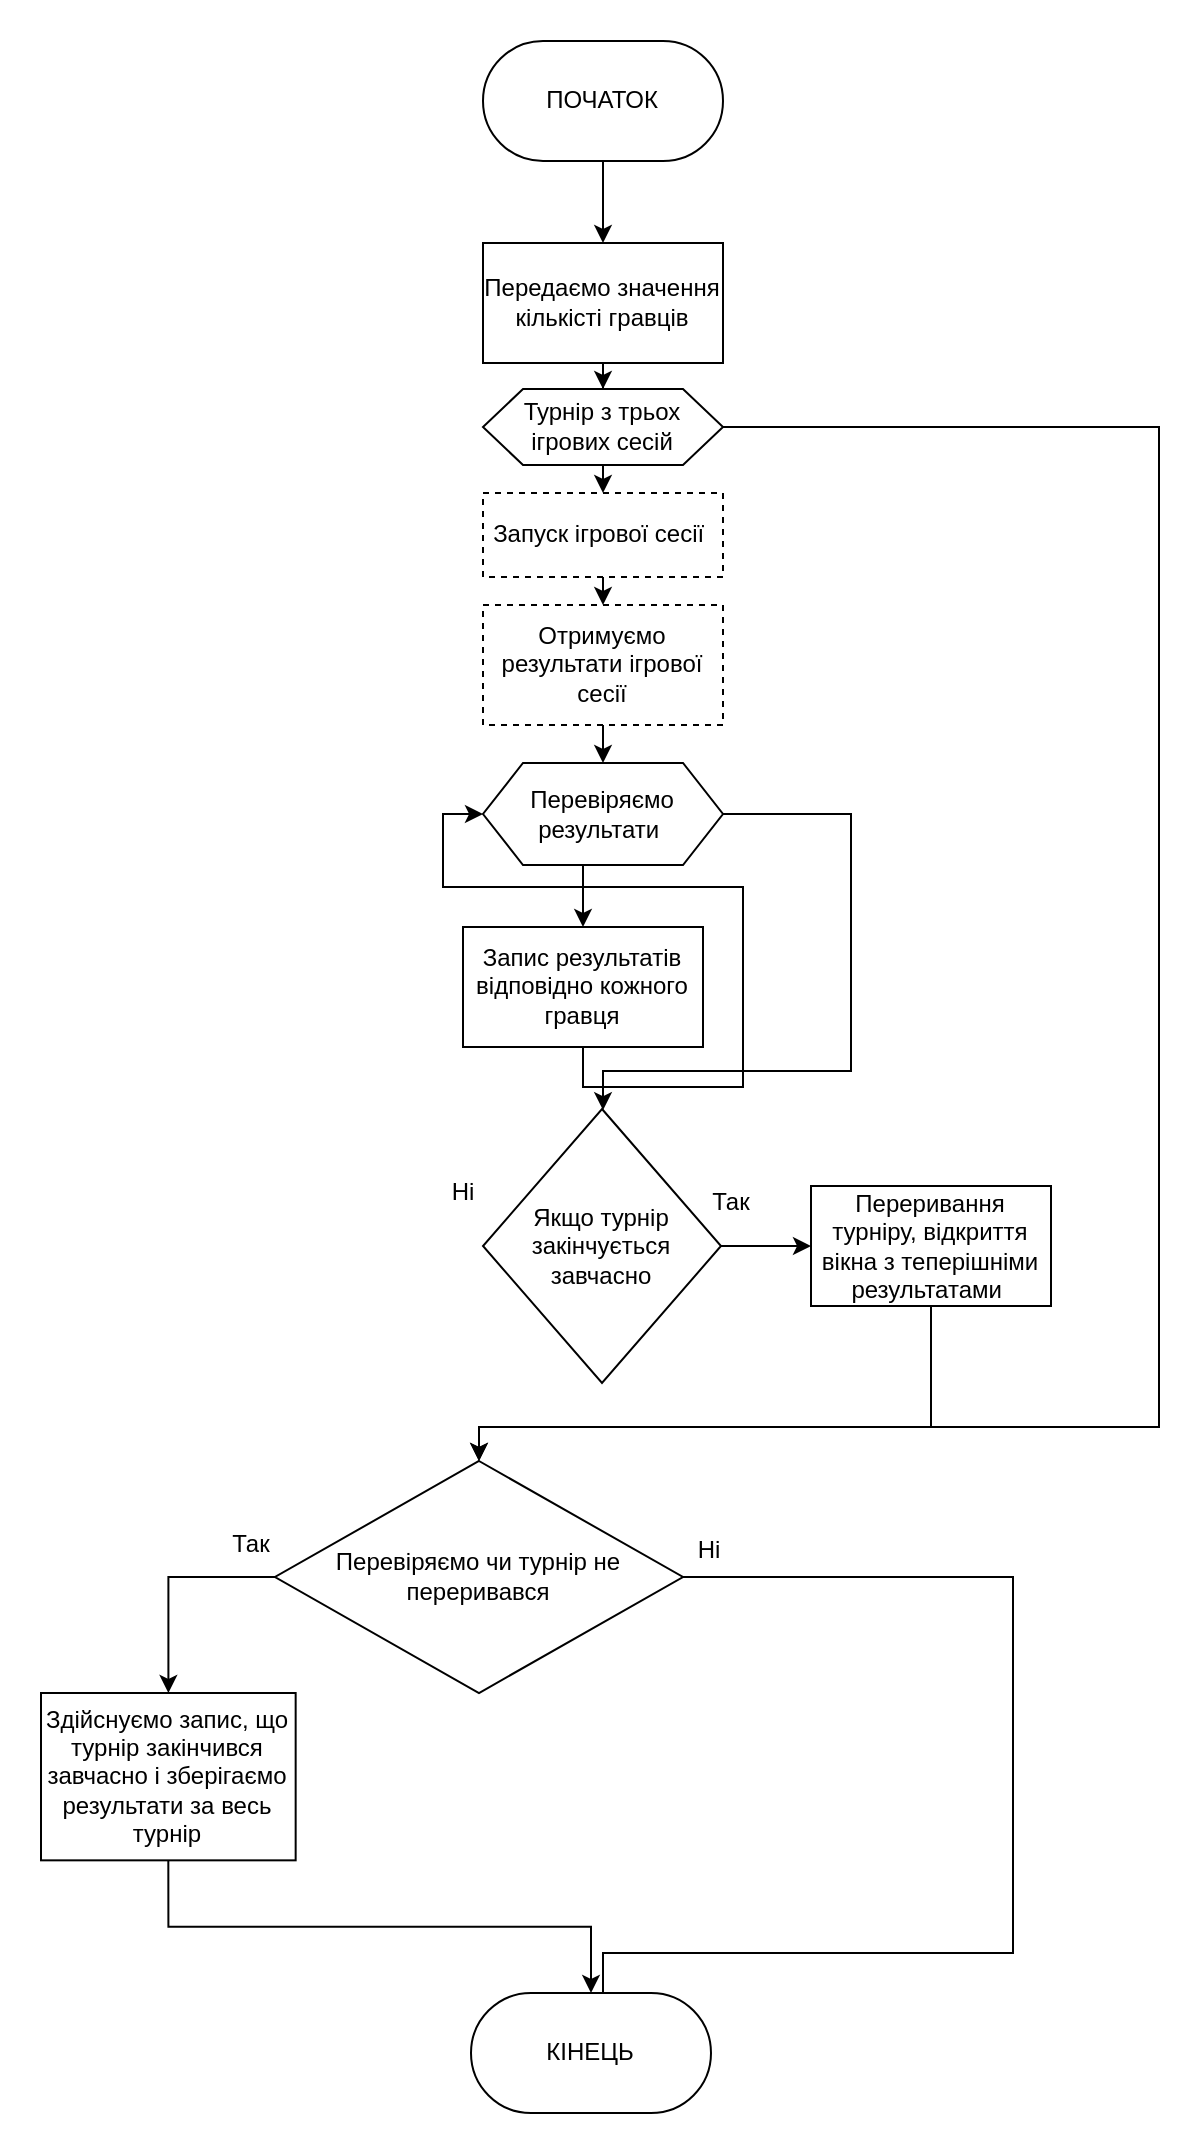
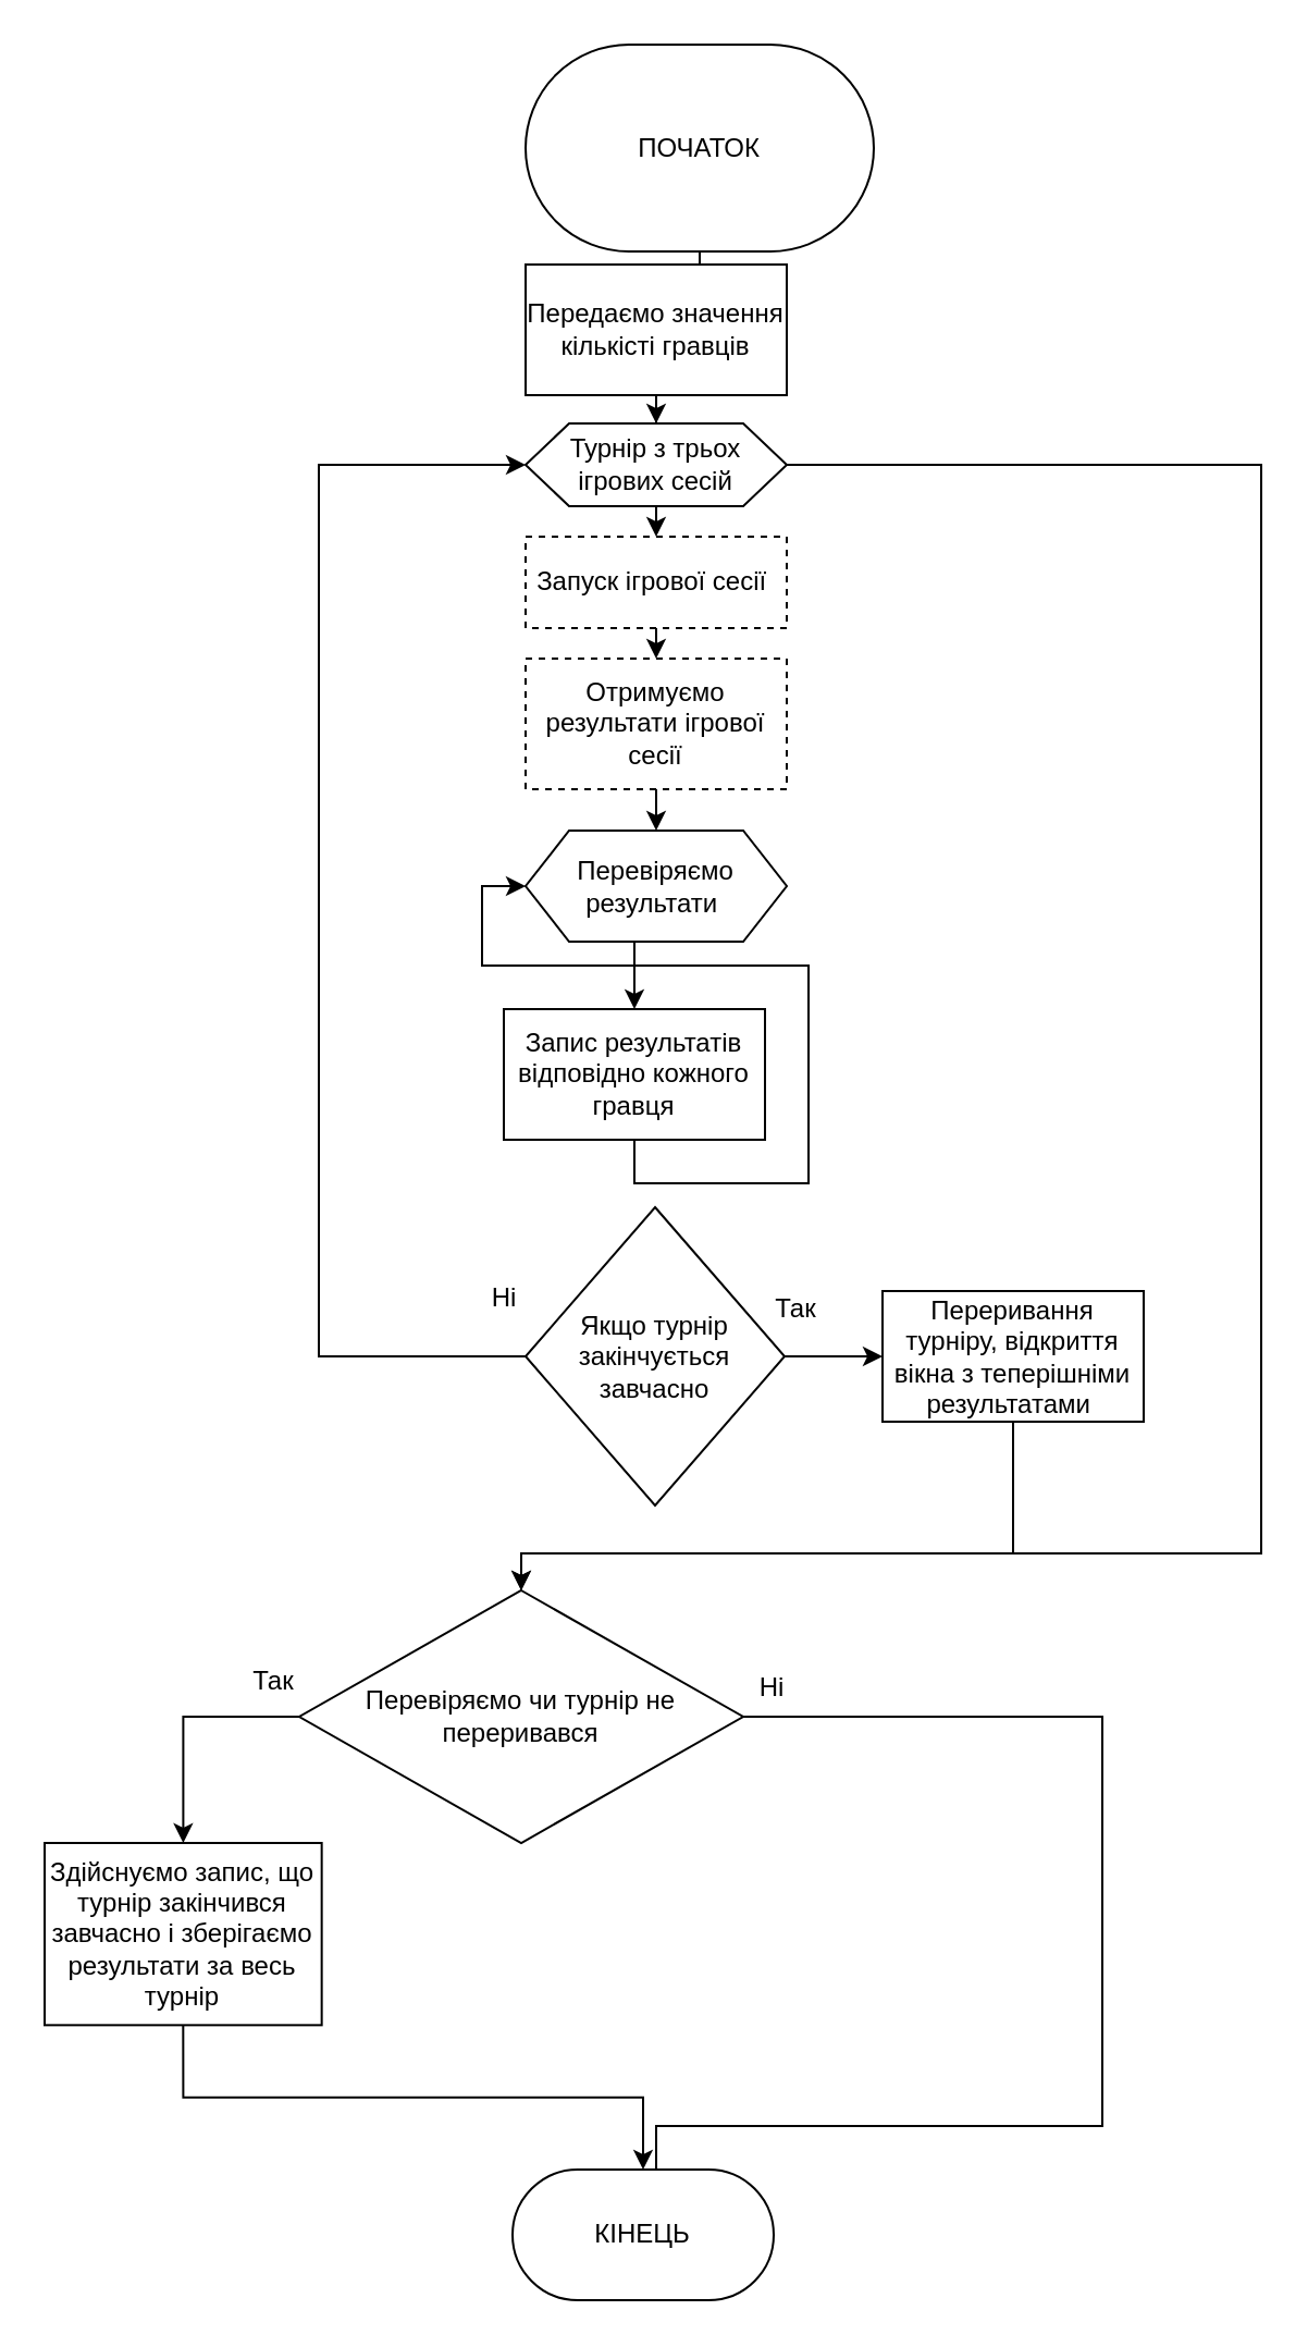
- <mxCell id="3" value="ПОЧАТОК" style="rounded=1;whiteSpace=wrap;html=1;arcSize=50;" vertex="1" parent="1"><mxGeometry x="241" y="20" width="120" height="60" as="geometry" /></mxCell>
+ <mxCell id="3" value="ПОЧАТОК" style="rounded=1;whiteSpace=wrap;html=1;arcSize=50;" vertex="1" parent="1"><mxGeometry x="241" y="20" width="160" height="95" as="geometry" /></mxCell>
+ <mxCell id="18" style="edgeStyle=orthogonalEdgeStyle;rounded=0;orthogonalLoop=1;jettySize=auto;html=1;exitX=0;exitY=0.5;exitDx=0;exitDy=0;entryX=0;entryY=0.5;entryDx=0;entryDy=0;" edge="1" parent="1" source="20" target="8"><mxGeometry relative="1" as="geometry"><Array as="points"><mxPoint x="146" y="623" /><mxPoint x="146" y="213" /></Array></mxGeometry></mxCell>
- <mxCell id="14" style="edgeStyle=orthogonalEdgeStyle;rounded=0;orthogonalLoop=1;jettySize=auto;html=1;exitX=1;exitY=0.5;exitDx=0;exitDy=0;" edge="1" parent="1" source="15" target="20"><mxGeometry relative="1" as="geometry"><Array as="points"><mxPoint x="425" y="407" /><mxPoint x="425" y="535" /><mxPoint x="301" y="535" /></Array></mxGeometry></mxCell>
